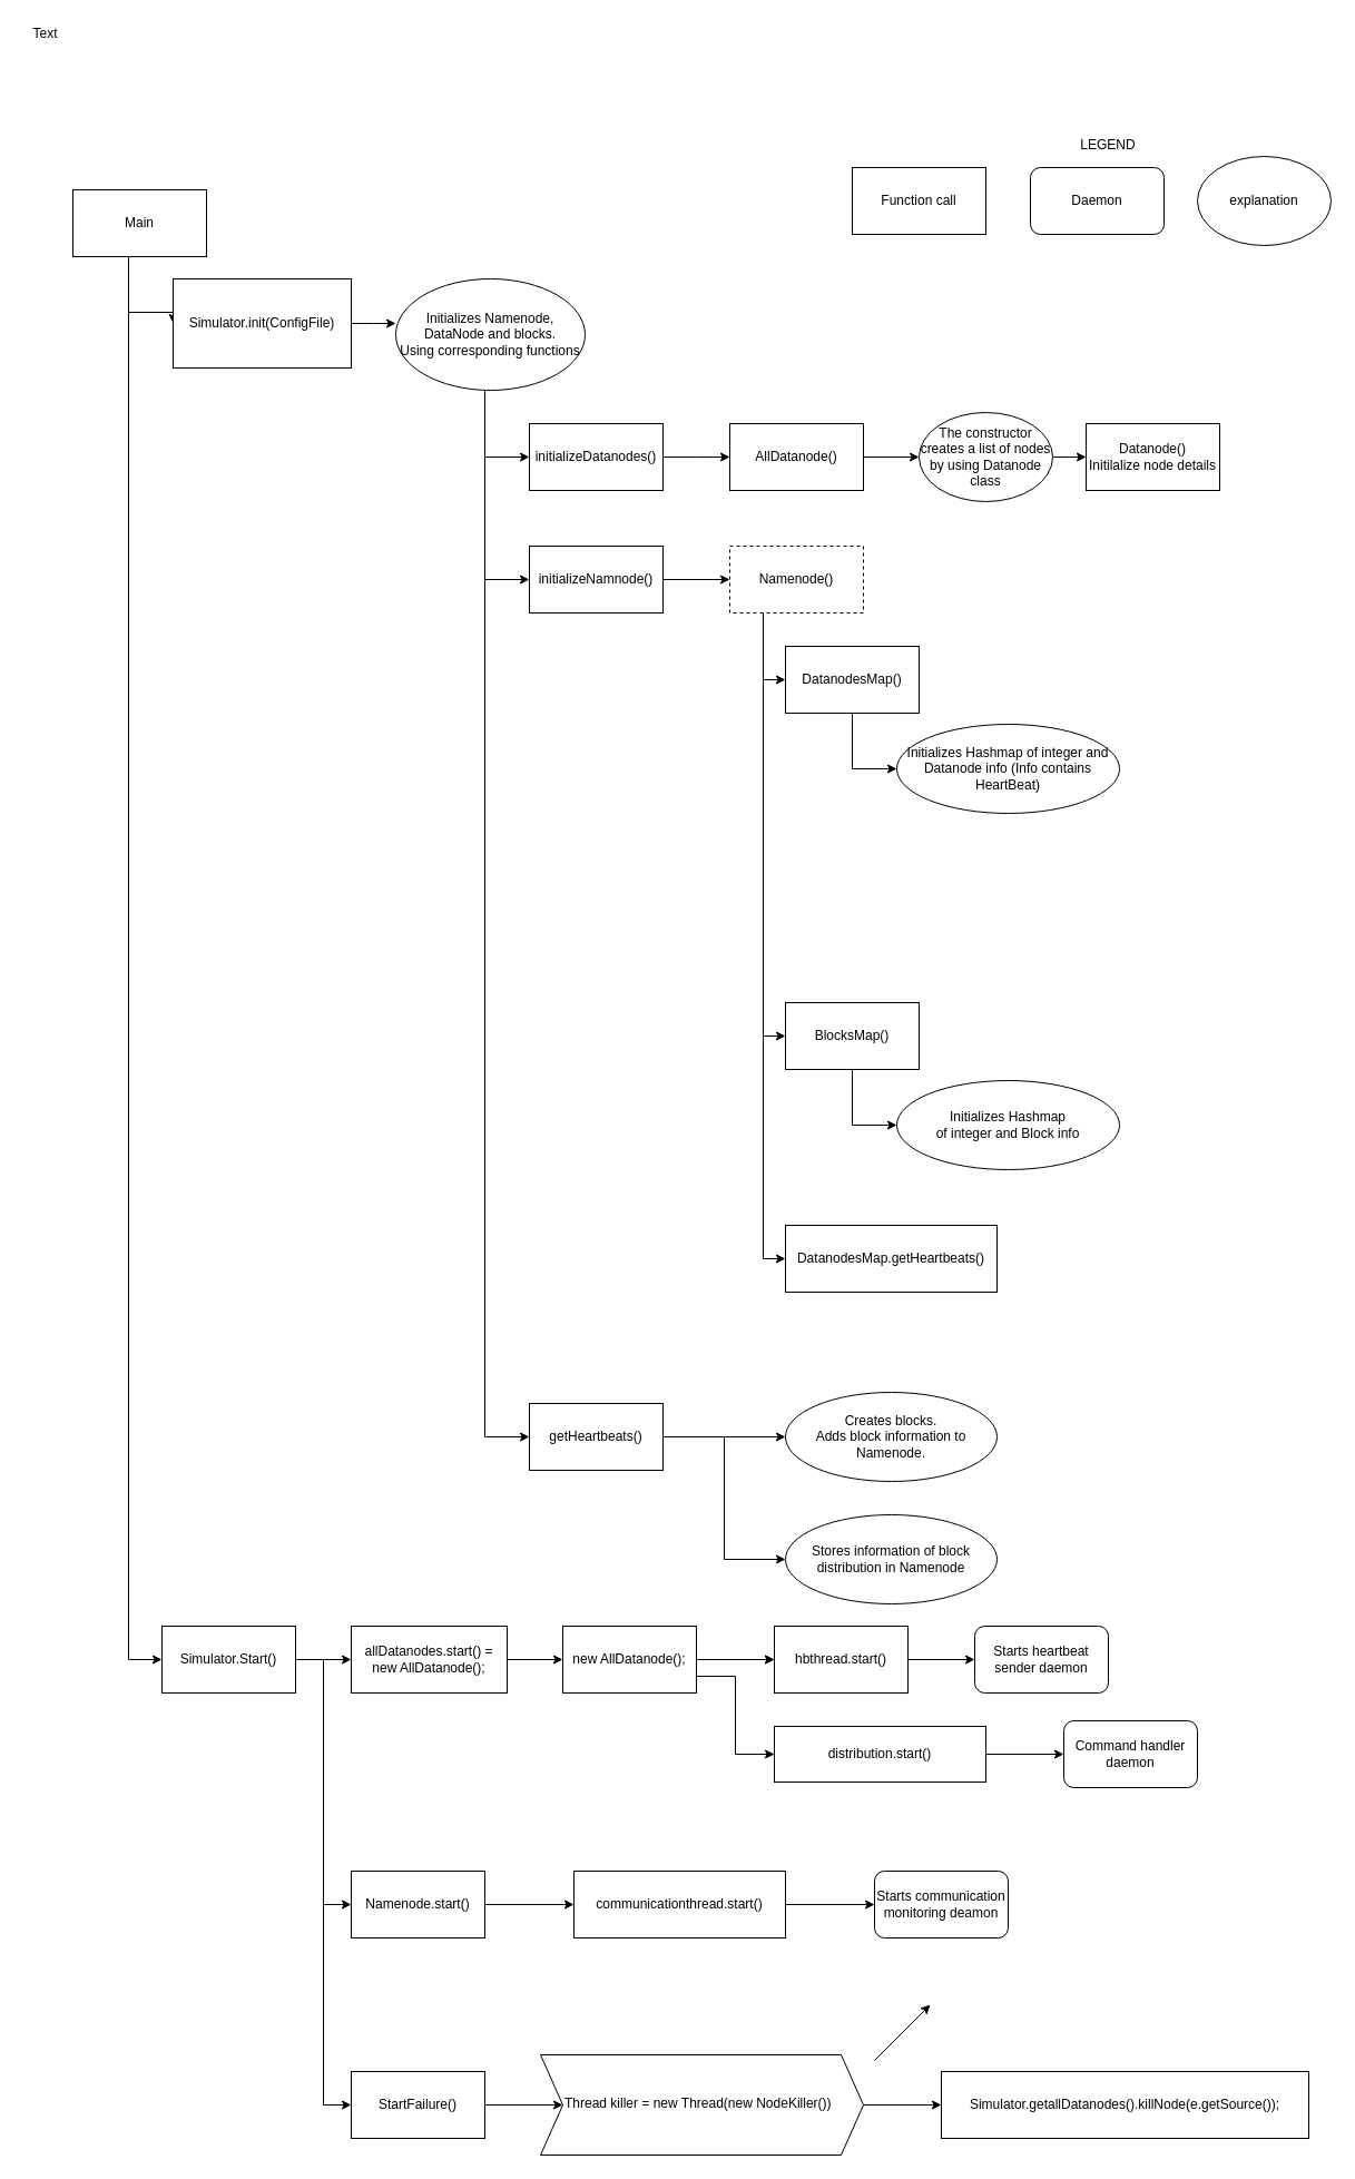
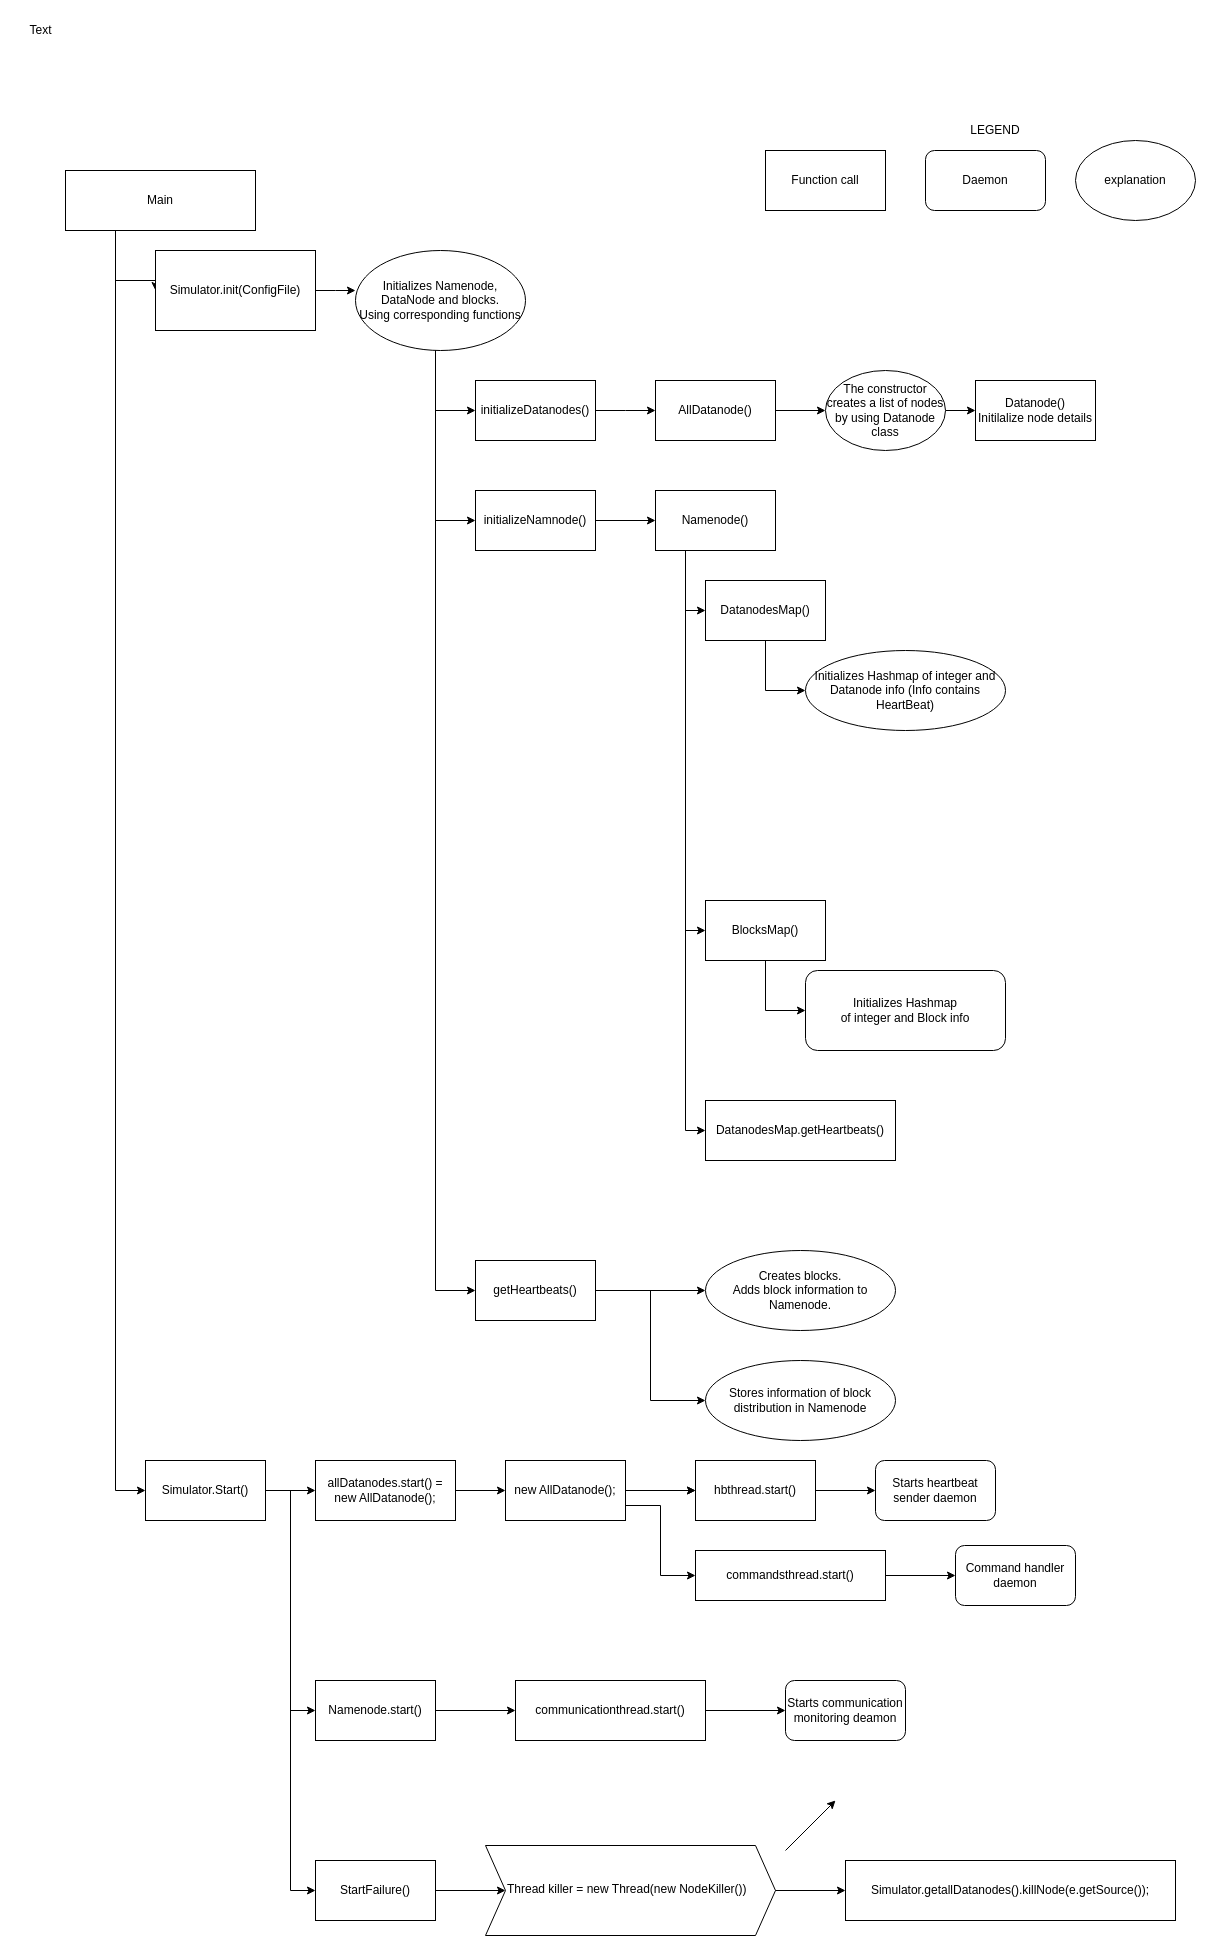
- <mxCell id="5" value="Main" style="rounded=0;whiteSpace=wrap;html=1;" vertex="1" parent="1"><mxGeometry x="65" y="170" width="120" height="60" as="geometry" /></mxCell>
+ <mxCell id="5" value="Main" style="rounded=0;whiteSpace=wrap;html=1;" vertex="1" parent="1"><mxGeometry x="65" y="170" width="190" height="60" as="geometry" /></mxCell>
- <mxCell id="40" value="Namenode()" style="rounded=0;whiteSpace=wrap;html=1;dashed=1;" vertex="1" parent="1"><mxGeometry x="655" y="490" width="120" height="60" as="geometry" /></mxCell>
+ <mxCell id="40" value="Namenode()" style="rounded=0;whiteSpace=wrap;html=1;" vertex="1" parent="1"><mxGeometry x="655" y="490" width="120" height="60" as="geometry" /></mxCell>
- <mxCell id="46" value="Initializes Hashmap &lt;br&gt;of integer and Block info" style="ellipse;whiteSpace=wrap;html=1;" vertex="1" parent="1"><mxGeometry x="805" y="970" width="200" height="80" as="geometry" /></mxCell>
+ <mxCell id="46" value="Initializes Hashmap &lt;br&gt;of integer and Block info" style="whiteSpace=wrap;html=1;rounded=1;" vertex="1" parent="1"><mxGeometry x="805" y="970" width="200" height="80" as="geometry" /></mxCell>
- <mxCell id="53" value="distribution.start()" style="rounded=0;whiteSpace=wrap;html=1;" vertex="1" parent="1"><mxGeometry x="695" y="1550" width="190" height="50" as="geometry" /></mxCell>
+ <mxCell id="53" value="commandsthread.start()" style="rounded=0;whiteSpace=wrap;html=1;" vertex="1" parent="1"><mxGeometry x="695" y="1550" width="190" height="50" as="geometry" /></mxCell>
